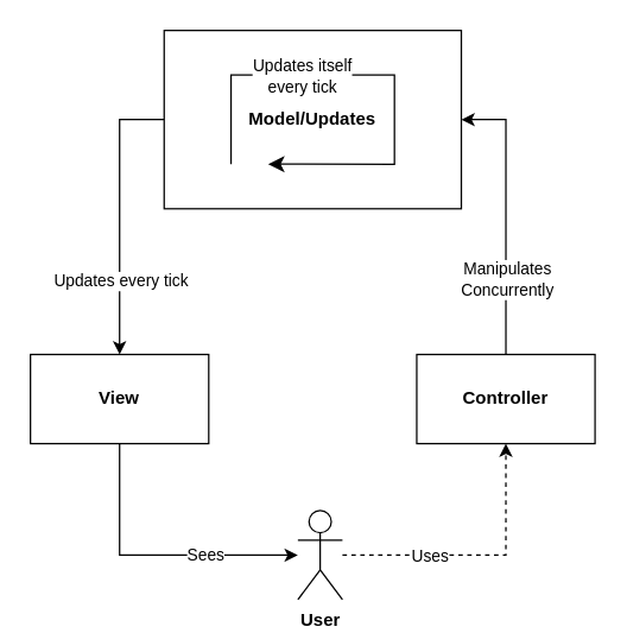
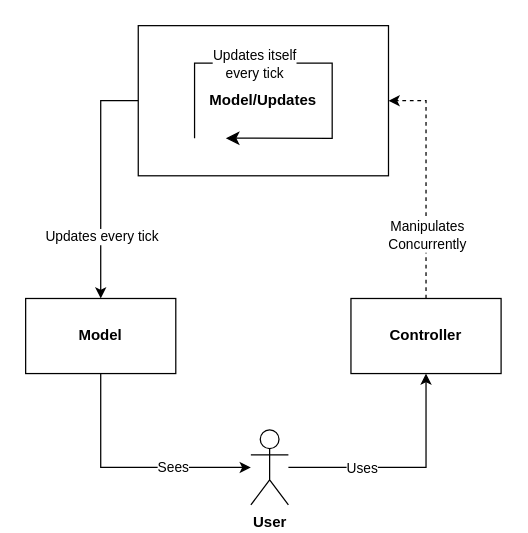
- <mxCell id="6" style="edgeStyle=orthogonalEdgeStyle;rounded=0;orthogonalLoop=1;jettySize=auto;html=1;entryX=1;entryY=0.5;entryDx=0;entryDy=0;startArrow=none;startFill=0;endArrow=classic;endFill=1;exitX=0.5;exitY=0;exitDx=0;exitDy=0;" edge="1" parent="1" source="8" target="4"><mxGeometry relative="1" as="geometry" /></mxCell>
+ <mxCell id="6" style="edgeStyle=orthogonalEdgeStyle;rounded=0;orthogonalLoop=1;jettySize=auto;html=1;entryX=1;entryY=0.5;entryDx=0;entryDy=0;startArrow=none;startFill=0;endArrow=classic;endFill=1;exitX=0.5;exitY=0;exitDx=0;exitDy=0;dashed=1;" edge="1" parent="1" source="8" target="4"><mxGeometry relative="1" as="geometry" /></mxCell>
- <mxCell id="5" value="&lt;b&gt;View&lt;/b&gt;" style="rounded=0;whiteSpace=wrap;html=1;" vertex="1" parent="1"><mxGeometry x="20" y="238.07" width="120" height="60" as="geometry" /></mxCell>
+ <mxCell id="5" value="&lt;b&gt;Model&lt;/b&gt;" style="rounded=0;whiteSpace=wrap;html=1;" vertex="1" parent="1"><mxGeometry x="20" y="238.07" width="120" height="60" as="geometry" /></mxCell>
- <mxCell id="9" style="edgeStyle=orthogonalEdgeStyle;rounded=0;orthogonalLoop=1;jettySize=auto;html=1;dashed=1;" edge="1" parent="1" source="12" target="8"><mxGeometry relative="1" as="geometry" /></mxCell>
+ <mxCell id="9" style="edgeStyle=orthogonalEdgeStyle;rounded=0;orthogonalLoop=1;jettySize=auto;html=1;" edge="1" parent="1" source="12" target="8"><mxGeometry relative="1" as="geometry" /></mxCell>
